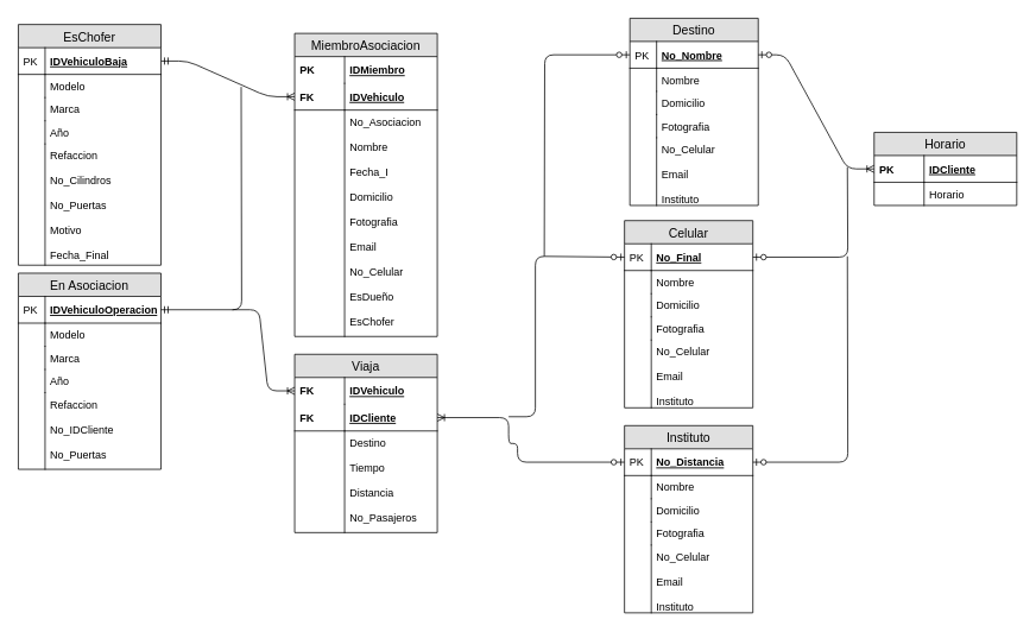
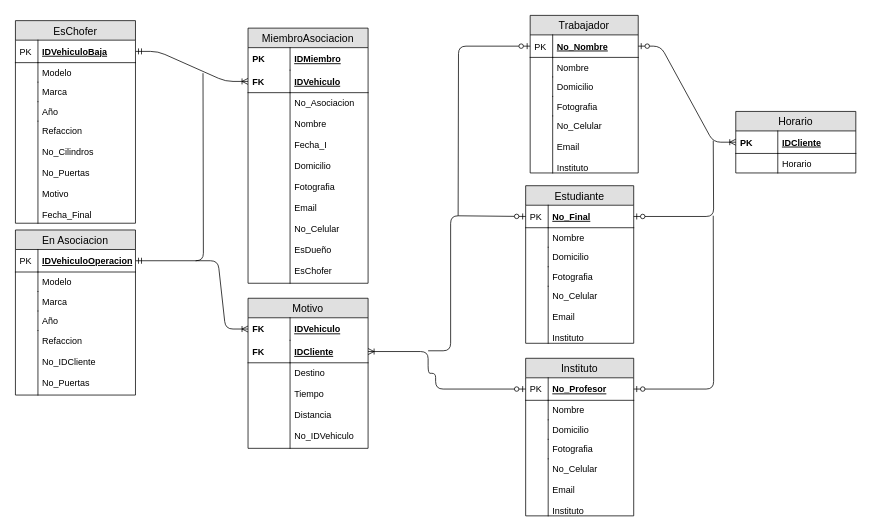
- <mxCell id="38" value="Destino" style="swimlane;fontStyle=0;childLayout=stackLayout;horizontal=1;startSize=26;fillColor=#e0e0e0;horizontalStack=0;resizeParent=1;resizeParentMax=0;resizeLast=0;collapsible=1;marginBottom=0;swimlaneFillColor=#ffffff;align=center;fontSize=14;direction=east;" parent="1" vertex="1"><mxGeometry x="706" y="20" width="144" height="210" as="geometry" /></mxCell>
+ <mxCell id="38" value="Trabajador" style="swimlane;fontStyle=0;childLayout=stackLayout;horizontal=1;startSize=26;fillColor=#e0e0e0;horizontalStack=0;resizeParent=1;resizeParentMax=0;resizeLast=0;collapsible=1;marginBottom=0;swimlaneFillColor=#ffffff;align=center;fontSize=14;direction=east;" parent="1" vertex="1"><mxGeometry x="706" y="20" width="144" height="210" as="geometry" /></mxCell>
- <mxCell id="67" value="Celular" style="swimlane;fontStyle=0;childLayout=stackLayout;horizontal=1;startSize=26;fillColor=#e0e0e0;horizontalStack=0;resizeParent=1;resizeParentMax=0;resizeLast=0;collapsible=1;marginBottom=0;swimlaneFillColor=#ffffff;align=center;fontSize=14;direction=east;" parent="1" vertex="1"><mxGeometry x="700" y="247" width="144" height="210" as="geometry" /></mxCell>
+ <mxCell id="67" value="Estudiante" style="swimlane;fontStyle=0;childLayout=stackLayout;horizontal=1;startSize=26;fillColor=#e0e0e0;horizontalStack=0;resizeParent=1;resizeParentMax=0;resizeLast=0;collapsible=1;marginBottom=0;swimlaneFillColor=#ffffff;align=center;fontSize=14;direction=east;" parent="1" vertex="1"><mxGeometry x="700" y="247" width="144" height="210" as="geometry" /></mxCell>
- <mxCell id="49" value="Viaja" style="swimlane;fontStyle=0;childLayout=stackLayout;horizontal=1;startSize=26;fillColor=#e0e0e0;horizontalStack=0;resizeParent=1;resizeParentMax=0;resizeLast=0;collapsible=1;marginBottom=0;swimlaneFillColor=#ffffff;align=center;fontSize=14;" parent="1" vertex="1"><mxGeometry x="330" y="397" width="160" height="200" as="geometry" /></mxCell>
+ <mxCell id="49" value="Motivo" style="swimlane;fontStyle=0;childLayout=stackLayout;horizontal=1;startSize=26;fillColor=#e0e0e0;horizontalStack=0;resizeParent=1;resizeParentMax=0;resizeLast=0;collapsible=1;marginBottom=0;swimlaneFillColor=#ffffff;align=center;fontSize=14;" parent="1" vertex="1"><mxGeometry x="330" y="397" width="160" height="200" as="geometry" /></mxCell>
- <mxCell id="54" value="Destino&#10;&#10;Tiempo&#10;&#10;Distancia&#10;&#10;No_Pasajeros" style="shape=partialRectangle;top=0;left=0;right=0;bottom=0;align=left;verticalAlign=top;fillColor=none;spacingLeft=60;spacingRight=4;overflow=hidden;rotatable=0;points=[[0,0.5],[1,0.5]];portConstraint=eastwest;dropTarget=0;fontSize=12;" parent="49" vertex="1"><mxGeometry y="86" width="160" height="114" as="geometry" /></mxCell>
+ <mxCell id="54" value="Destino&#10;&#10;Tiempo&#10;&#10;Distancia&#10;&#10;No_IDVehiculo" style="shape=partialRectangle;top=0;left=0;right=0;bottom=0;align=left;verticalAlign=top;fillColor=none;spacingLeft=60;spacingRight=4;overflow=hidden;rotatable=0;points=[[0,0.5],[1,0.5]];portConstraint=eastwest;dropTarget=0;fontSize=12;" parent="49" vertex="1"><mxGeometry y="86" width="160" height="114" as="geometry" /></mxCell>
- <mxCell id="57" value="No_Distancia" style="shape=partialRectangle;top=0;left=0;right=0;bottom=1;align=left;verticalAlign=middle;fillColor=none;spacingLeft=34;spacingRight=4;overflow=hidden;rotatable=0;points=[[0,0.5],[1,0.5]];portConstraint=eastwest;dropTarget=0;fontStyle=5;fontSize=12;" parent="56" vertex="1"><mxGeometry y="26" width="144" height="30" as="geometry" /></mxCell>
+ <mxCell id="57" value="No_Profesor" style="shape=partialRectangle;top=0;left=0;right=0;bottom=1;align=left;verticalAlign=middle;fillColor=none;spacingLeft=34;spacingRight=4;overflow=hidden;rotatable=0;points=[[0,0.5],[1,0.5]];portConstraint=eastwest;dropTarget=0;fontStyle=5;fontSize=12;" parent="56" vertex="1"><mxGeometry y="26" width="144" height="30" as="geometry" /></mxCell>
